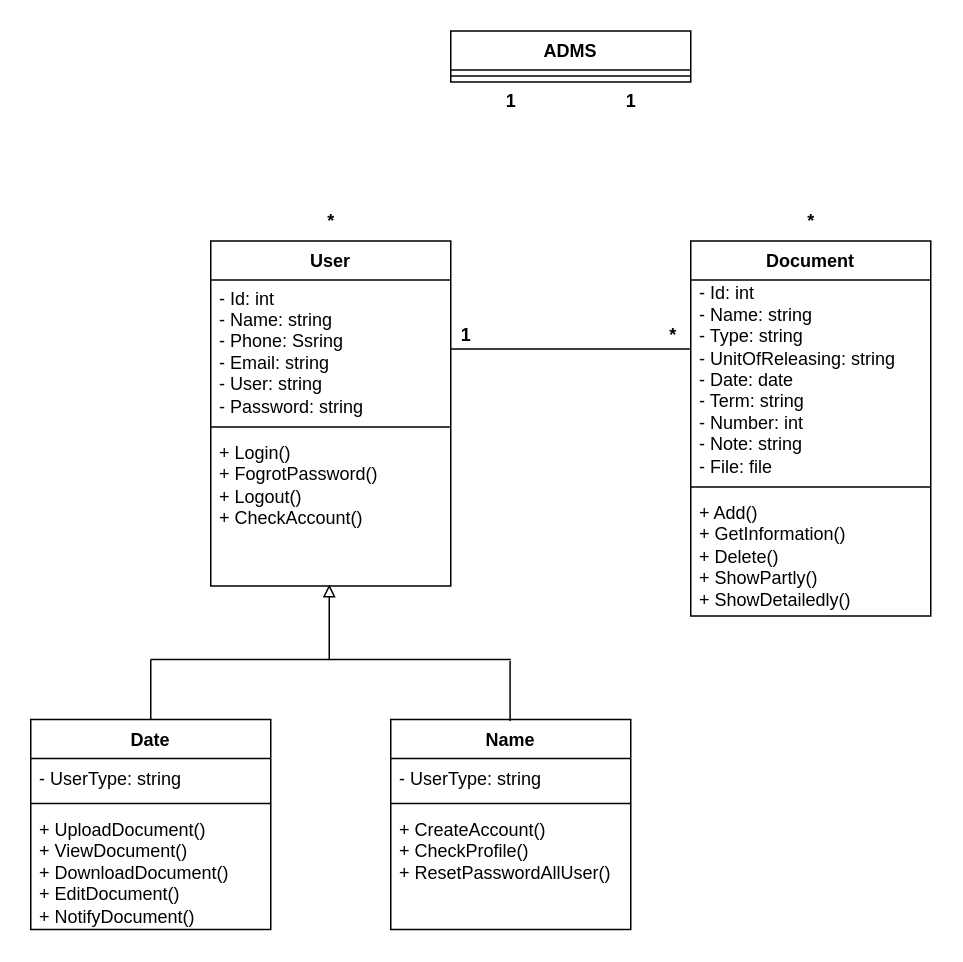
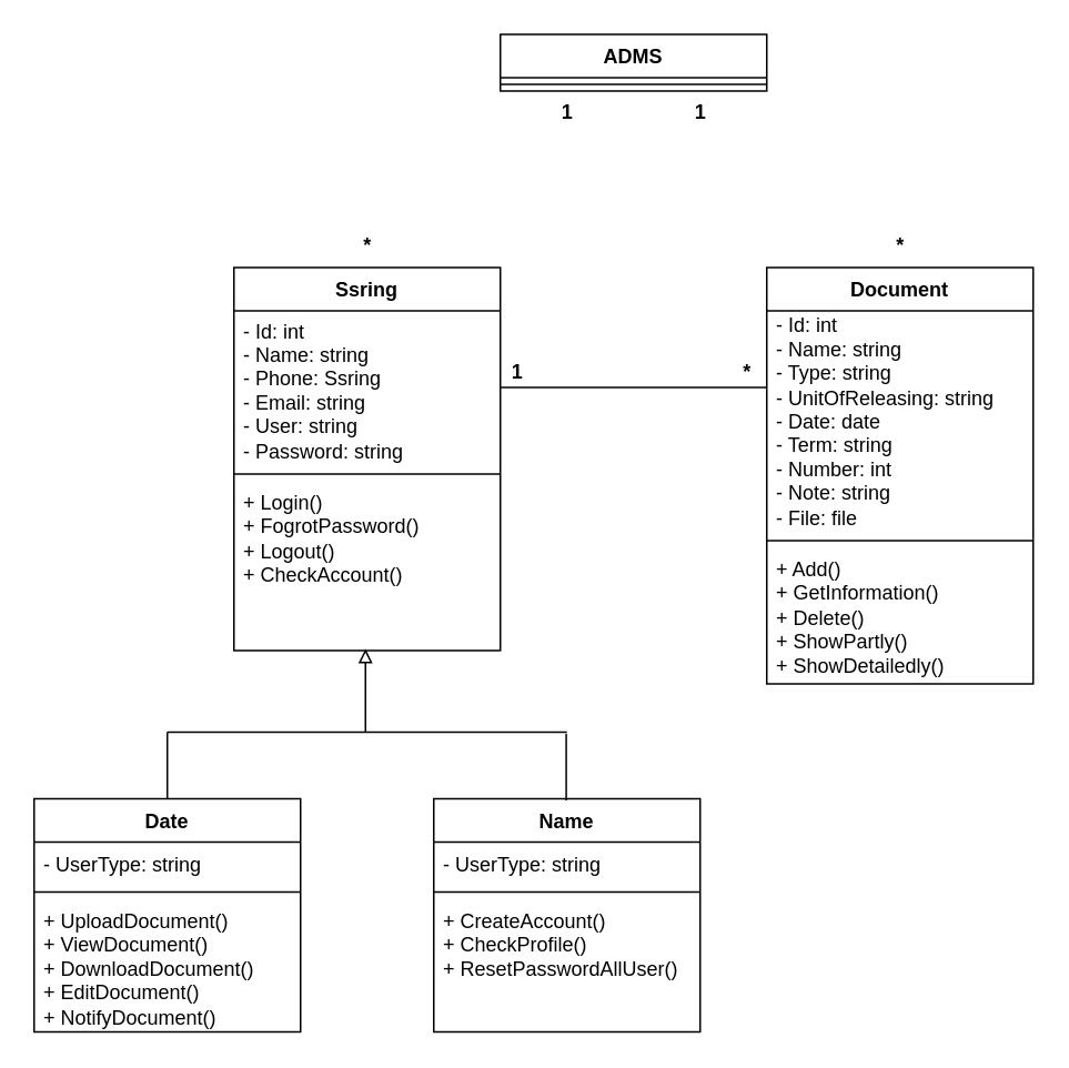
- <mxCell id="4" value="User" style="swimlane;fontStyle=1;align=center;verticalAlign=top;childLayout=stackLayout;horizontal=1;startSize=26;horizontalStack=0;resizeParent=1;resizeParentMax=0;resizeLast=0;collapsible=1;marginBottom=0;whiteSpace=wrap;html=1;" vertex="1" parent="1"><mxGeometry x="140" y="160" width="160" height="230" as="geometry" /></mxCell>
+ <mxCell id="4" value="Ssring" style="swimlane;fontStyle=1;align=center;verticalAlign=top;childLayout=stackLayout;horizontal=1;startSize=26;horizontalStack=0;resizeParent=1;resizeParentMax=0;resizeLast=0;collapsible=1;marginBottom=0;whiteSpace=wrap;html=1;" vertex="1" parent="1"><mxGeometry x="140" y="160" width="160" height="230" as="geometry" /></mxCell>
